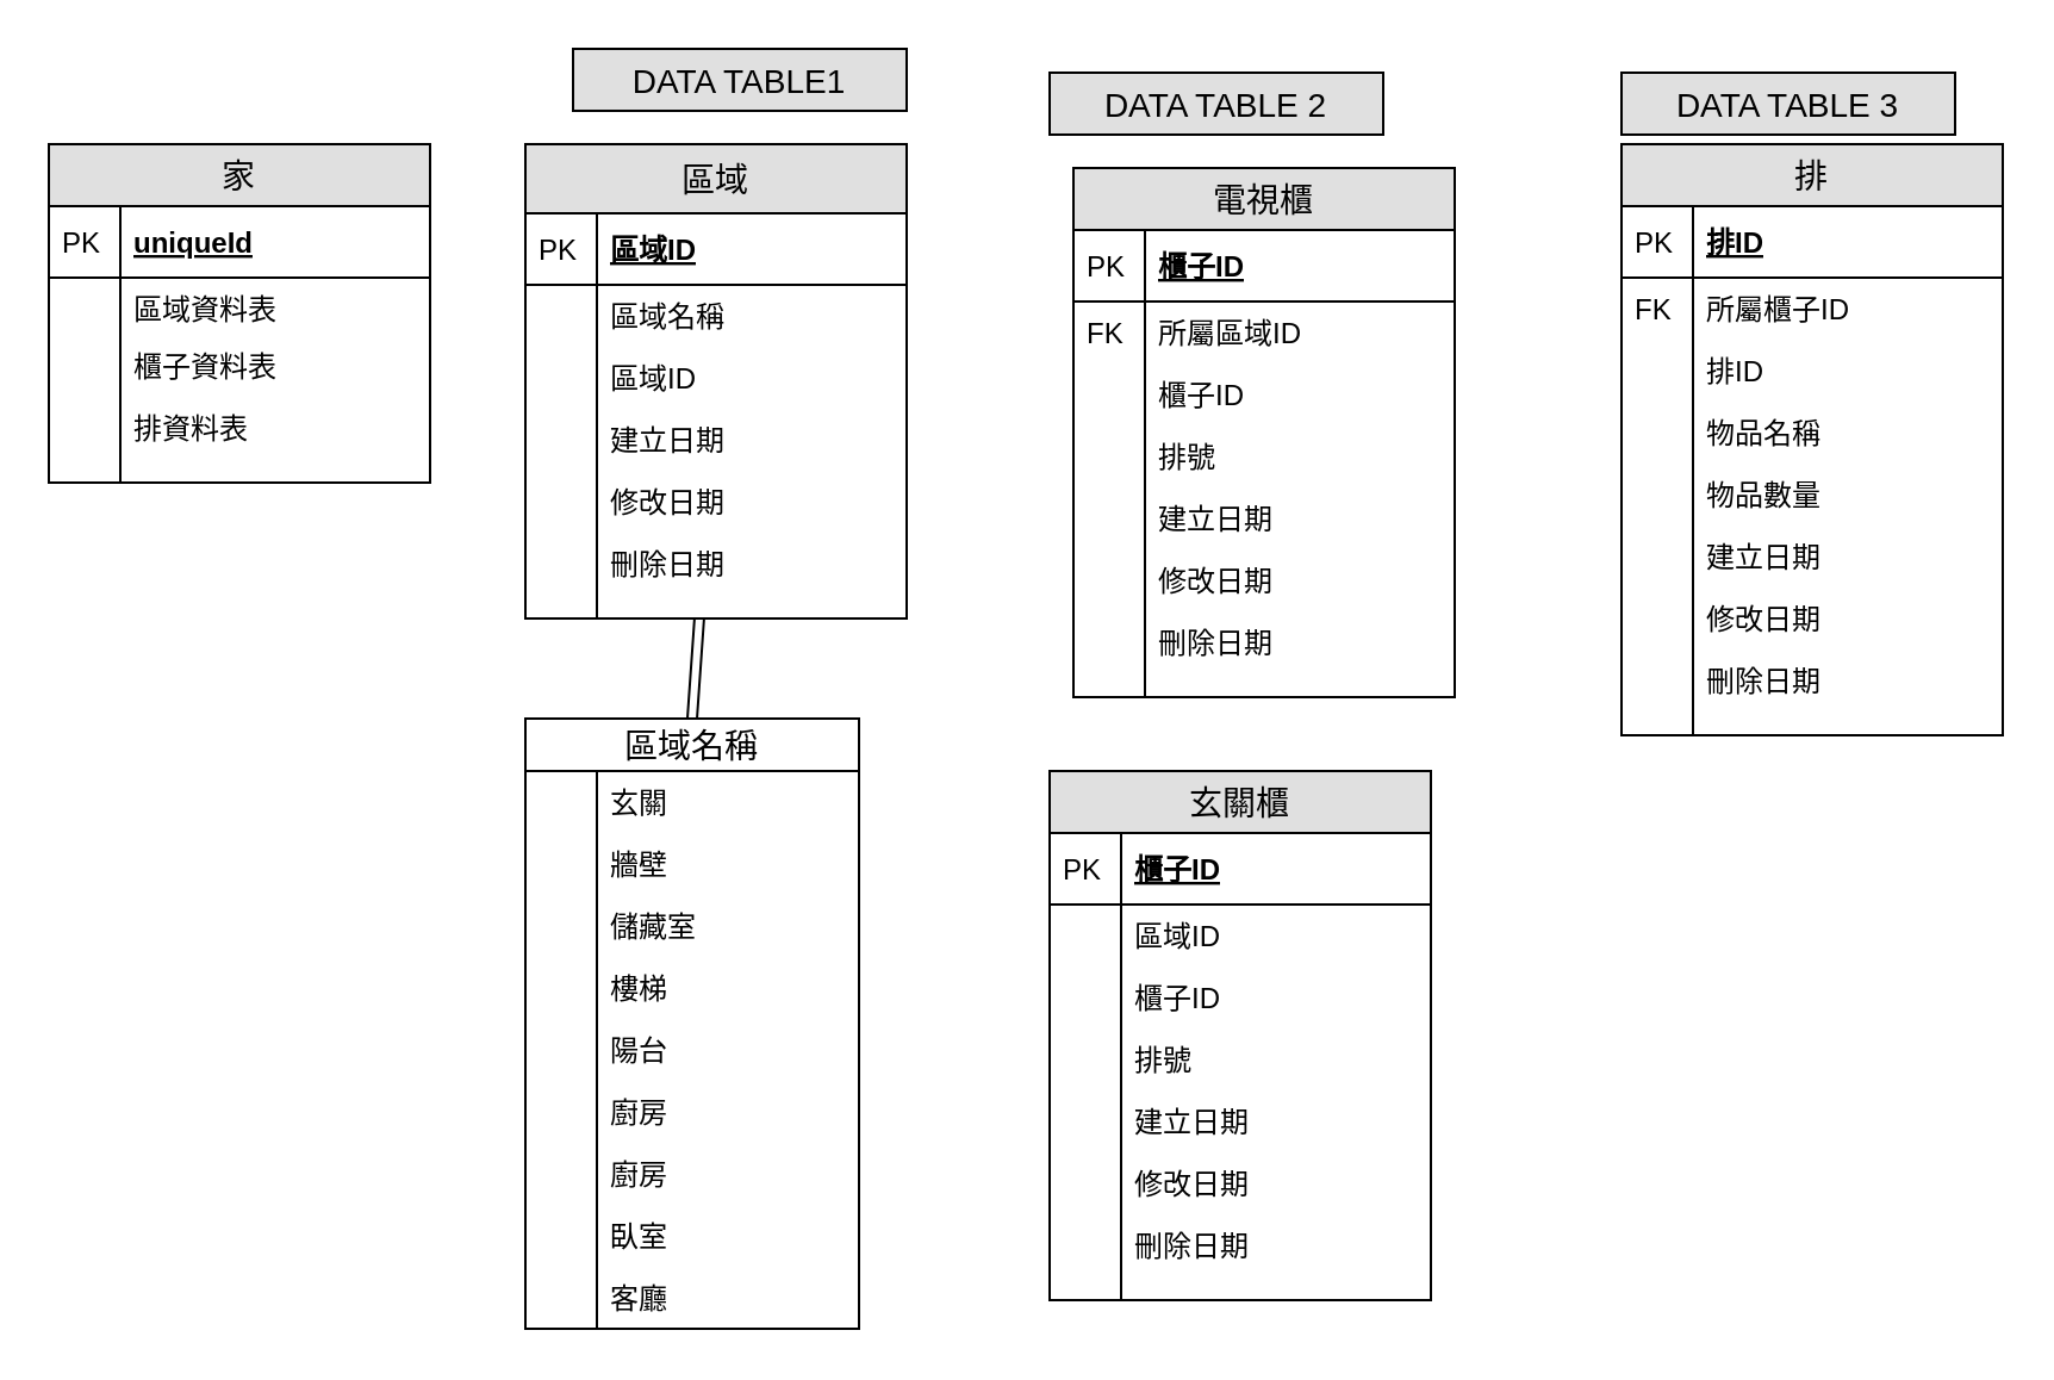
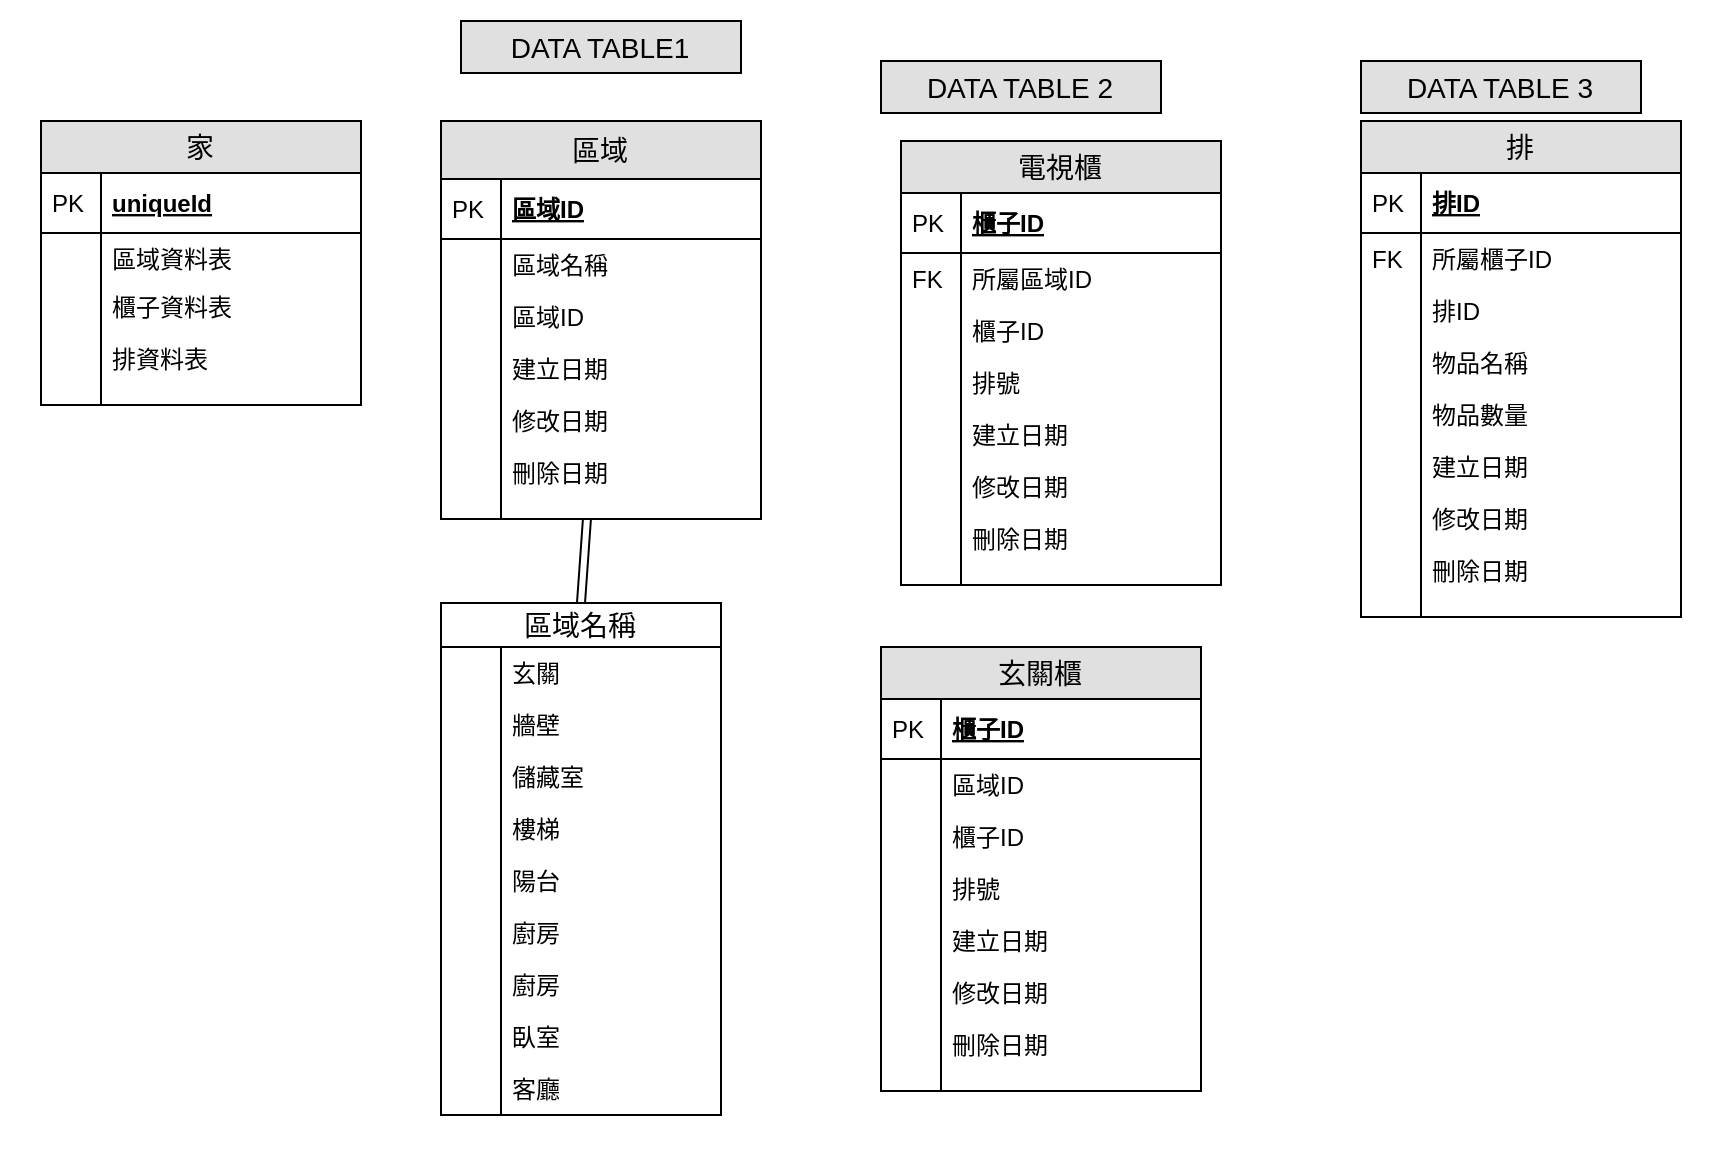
- <mxCell id="101" value="DATA TABLE1" style="text;align=center;verticalAlign=middle;spacingLeft=4;spacingRight=4;strokeColor=#000000;fillColor=#e0e0e0;rotatable=0;points=[[0,0.5],[1,0.5]];portConstraint=eastwest;fontSize=14;" vertex="1" parent="1"><mxGeometry x="240" width="140" height="26" as="geometry" y="20" /></mxCell>
+ <mxCell id="101" value="DATA TABLE1" style="text;align=center;verticalAlign=middle;spacingLeft=4;spacingRight=4;strokeColor=#000000;fillColor=#e0e0e0;rotatable=0;points=[[0,0.5],[1,0.5]];portConstraint=eastwest;fontSize=14;" vertex="1" parent="1"><mxGeometry x="230" y="10" width="140" height="26" as="geometry" /></mxCell>
